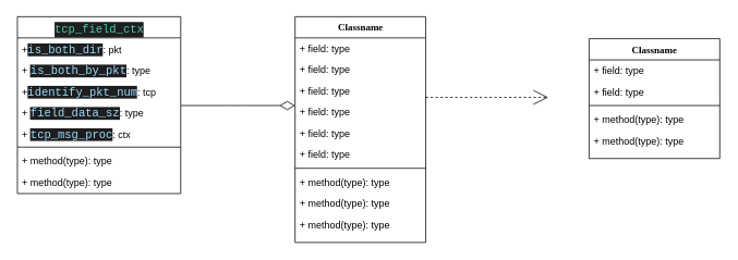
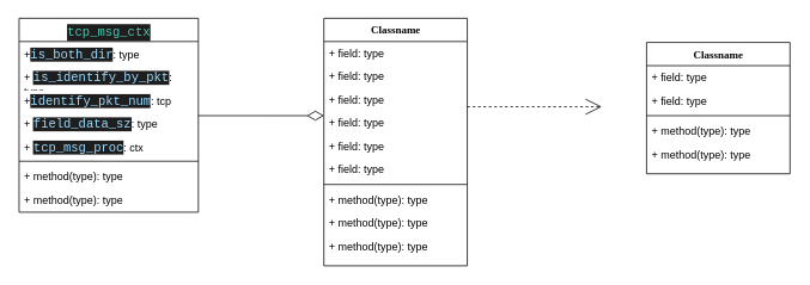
- <mxCell id="2" value="&lt;div style=&quot;color: rgb(212 , 212 , 212) ; background-color: rgb(30 , 30 , 30) ; font-family: &amp;#34;consolas&amp;#34; , &amp;#34;courier new&amp;#34; , monospace ; font-weight: normal ; font-size: 14px ; line-height: 19px&quot;&gt;&lt;span style=&quot;color: #4ec9b0&quot;&gt;tcp_field_ctx&lt;/span&gt;&lt;/div&gt;" style="swimlane;html=1;fontStyle=1;align=center;verticalAlign=top;childLayout=stackLayout;horizontal=1;startSize=26;horizontalStack=0;resizeParent=1;resizeLast=0;collapsible=1;marginBottom=0;swimlaneFillColor=#ffffff;rounded=0;shadow=0;comic=0;labelBackgroundColor=none;strokeWidth=1;fillColor=none;fontFamily=Verdana;fontSize=12" vertex="1" parent="1"><mxGeometry x="20" y="20" width="200" height="217" as="geometry"><mxRectangle x="90" y="83" width="120" height="26" as="alternateBounds" /></mxGeometry></mxCell>
+ <mxCell id="2" value="&lt;div style=&quot;color: rgb(212 , 212 , 212) ; background-color: rgb(30 , 30 , 30) ; font-family: &amp;#34;consolas&amp;#34; , &amp;#34;courier new&amp;#34; , monospace ; font-weight: normal ; font-size: 14px ; line-height: 19px&quot;&gt;&lt;span style=&quot;color: #4ec9b0&quot;&gt;tcp_msg_ctx&lt;/span&gt;&lt;/div&gt;" style="swimlane;html=1;fontStyle=1;align=center;verticalAlign=top;childLayout=stackLayout;horizontal=1;startSize=26;horizontalStack=0;resizeParent=1;resizeLast=0;collapsible=1;marginBottom=0;swimlaneFillColor=#ffffff;rounded=0;shadow=0;comic=0;labelBackgroundColor=none;strokeWidth=1;fillColor=none;fontFamily=Verdana;fontSize=12" vertex="1" parent="1"><mxGeometry x="20" y="20" width="200" height="217" as="geometry"><mxRectangle x="90" y="83" width="120" height="26" as="alternateBounds" /></mxGeometry></mxCell>
- <mxCell id="3" value="+&lt;span style=&quot;color: rgb(156 , 220 , 254) ; background-color: rgb(30 , 30 , 30) ; font-family: &amp;#34;consolas&amp;#34; , &amp;#34;courier new&amp;#34; , monospace ; font-size: 14px&quot;&gt;is_both_dir&lt;/span&gt;&lt;span&gt;: pkt&lt;/span&gt;" style="text;html=1;strokeColor=none;fillColor=none;align=left;verticalAlign=top;spacingLeft=4;spacingRight=4;whiteSpace=wrap;overflow=hidden;rotatable=0;points=[[0,0.5],[1,0.5]];portConstraint=eastwest;" vertex="1" parent="2"><mxGeometry y="26" width="200" height="26" as="geometry" /></mxCell>
+ <mxCell id="3" value="+&lt;span style=&quot;color: rgb(156 , 220 , 254) ; background-color: rgb(30 , 30 , 30) ; font-family: &amp;#34;consolas&amp;#34; , &amp;#34;courier new&amp;#34; , monospace ; font-size: 14px&quot;&gt;is_both_dir&lt;/span&gt;&lt;span&gt;: type&lt;/span&gt;" style="text;html=1;strokeColor=none;fillColor=none;align=left;verticalAlign=top;spacingLeft=4;spacingRight=4;whiteSpace=wrap;overflow=hidden;rotatable=0;points=[[0,0.5],[1,0.5]];portConstraint=eastwest;" vertex="1" parent="2"><mxGeometry y="26" width="200" height="26" as="geometry" /></mxCell>
- <mxCell id="4" value="+&amp;nbsp;&lt;span style=&quot;color: rgb(156 , 220 , 254) ; background-color: rgb(30 , 30 , 30) ; font-family: &amp;#34;consolas&amp;#34; , &amp;#34;courier new&amp;#34; , monospace ; font-size: 14px&quot;&gt;is_both_by_pkt&lt;/span&gt;&lt;span&gt;: type&lt;/span&gt;" style="text;html=1;strokeColor=none;fillColor=none;align=left;verticalAlign=top;spacingLeft=4;spacingRight=4;whiteSpace=wrap;overflow=hidden;rotatable=0;points=[[0,0.5],[1,0.5]];portConstraint=eastwest;" vertex="1" parent="2"><mxGeometry y="52" width="200" height="26" as="geometry" /></mxCell>
+ <mxCell id="4" value="+&amp;nbsp;&lt;span style=&quot;color: rgb(156 , 220 , 254) ; background-color: rgb(30 , 30 , 30) ; font-family: &amp;#34;consolas&amp;#34; , &amp;#34;courier new&amp;#34; , monospace ; font-size: 14px&quot;&gt;is_identify_by_pkt&lt;/span&gt;&lt;span&gt;: type&lt;/span&gt;" style="text;html=1;strokeColor=none;fillColor=none;align=left;verticalAlign=top;spacingLeft=4;spacingRight=4;whiteSpace=wrap;overflow=hidden;rotatable=0;points=[[0,0.5],[1,0.5]];portConstraint=eastwest;" vertex="1" parent="2"><mxGeometry y="52" width="200" height="26" as="geometry" /></mxCell>
